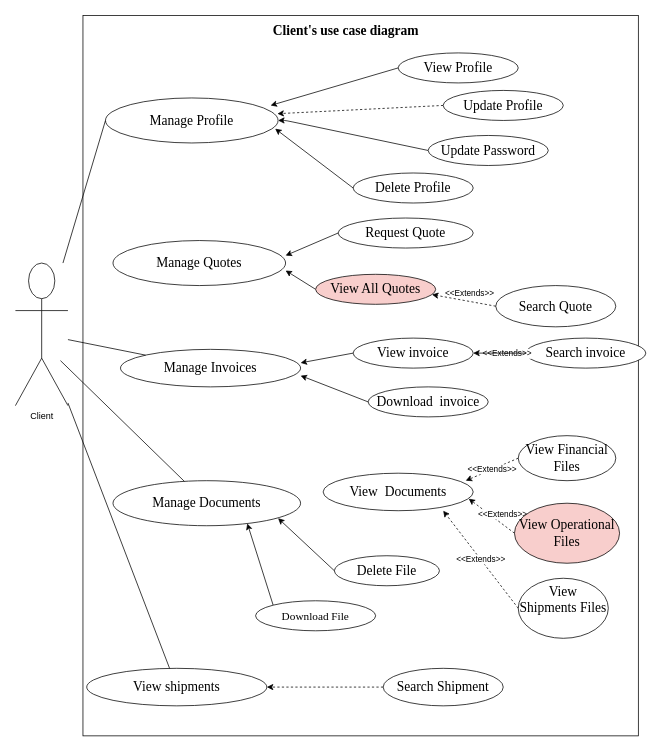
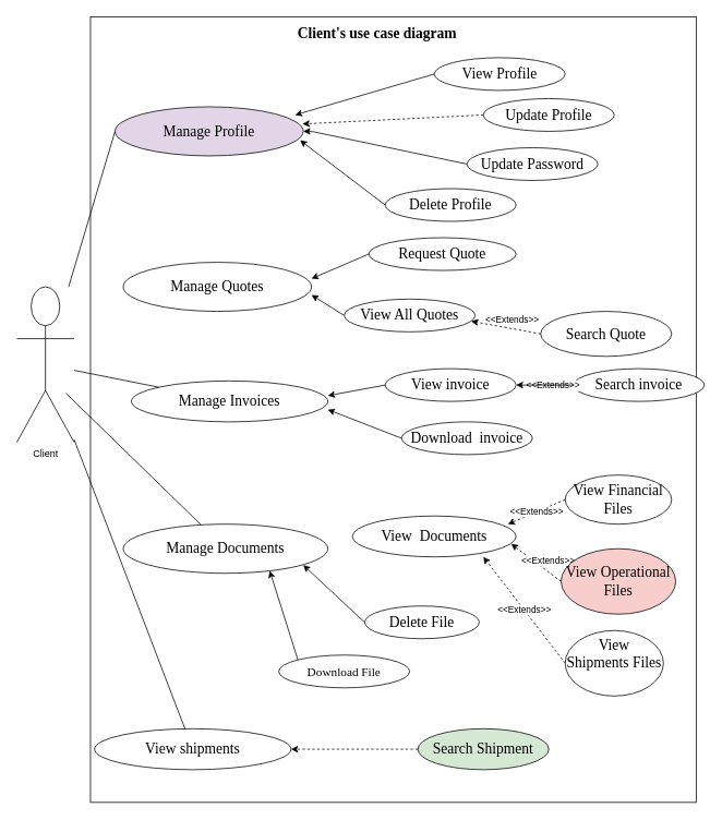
- <mxCell id="4" value="Manage Profile" style="ellipse;whiteSpace=wrap;html=1;fontFamily=Times New Roman;fontSize=18;" parent="1" vertex="1"><mxGeometry x="140" y="130" width="230" height="60" as="geometry" /></mxCell>
+ <mxCell id="4" value="Manage Profile" style="ellipse;whiteSpace=wrap;html=1;fontFamily=Times New Roman;fontSize=18;fillColor=#e1d5e7;" parent="1" vertex="1"><mxGeometry x="140" y="130" width="230" height="60" as="geometry" /></mxCell>
- <mxCell id="19" value="View All Quotes" style="ellipse;whiteSpace=wrap;html=1;fontFamily=Times New Roman;fontSize=18;fillColor=#f8cecc;" parent="1" vertex="1"><mxGeometry x="420" y="365" width="160" height="40" as="geometry" /></mxCell>
+ <mxCell id="19" value="View All Quotes" style="ellipse;whiteSpace=wrap;html=1;fontFamily=Times New Roman;fontSize=18;" parent="1" vertex="1"><mxGeometry x="420" y="365" width="160" height="40" as="geometry" /></mxCell>
- <mxCell id="22" value="Search Shipment" style="ellipse;whiteSpace=wrap;html=1;fontFamily=Times New Roman;fontSize=18;" parent="1" vertex="1"><mxGeometry x="510" y="890" width="160" height="50" as="geometry" /></mxCell>
+ <mxCell id="22" value="Search Shipment" style="ellipse;whiteSpace=wrap;html=1;fontFamily=Times New Roman;fontSize=18;fillColor=#d5e8d4;" parent="1" vertex="1"><mxGeometry x="510" y="890" width="160" height="50" as="geometry" /></mxCell>
